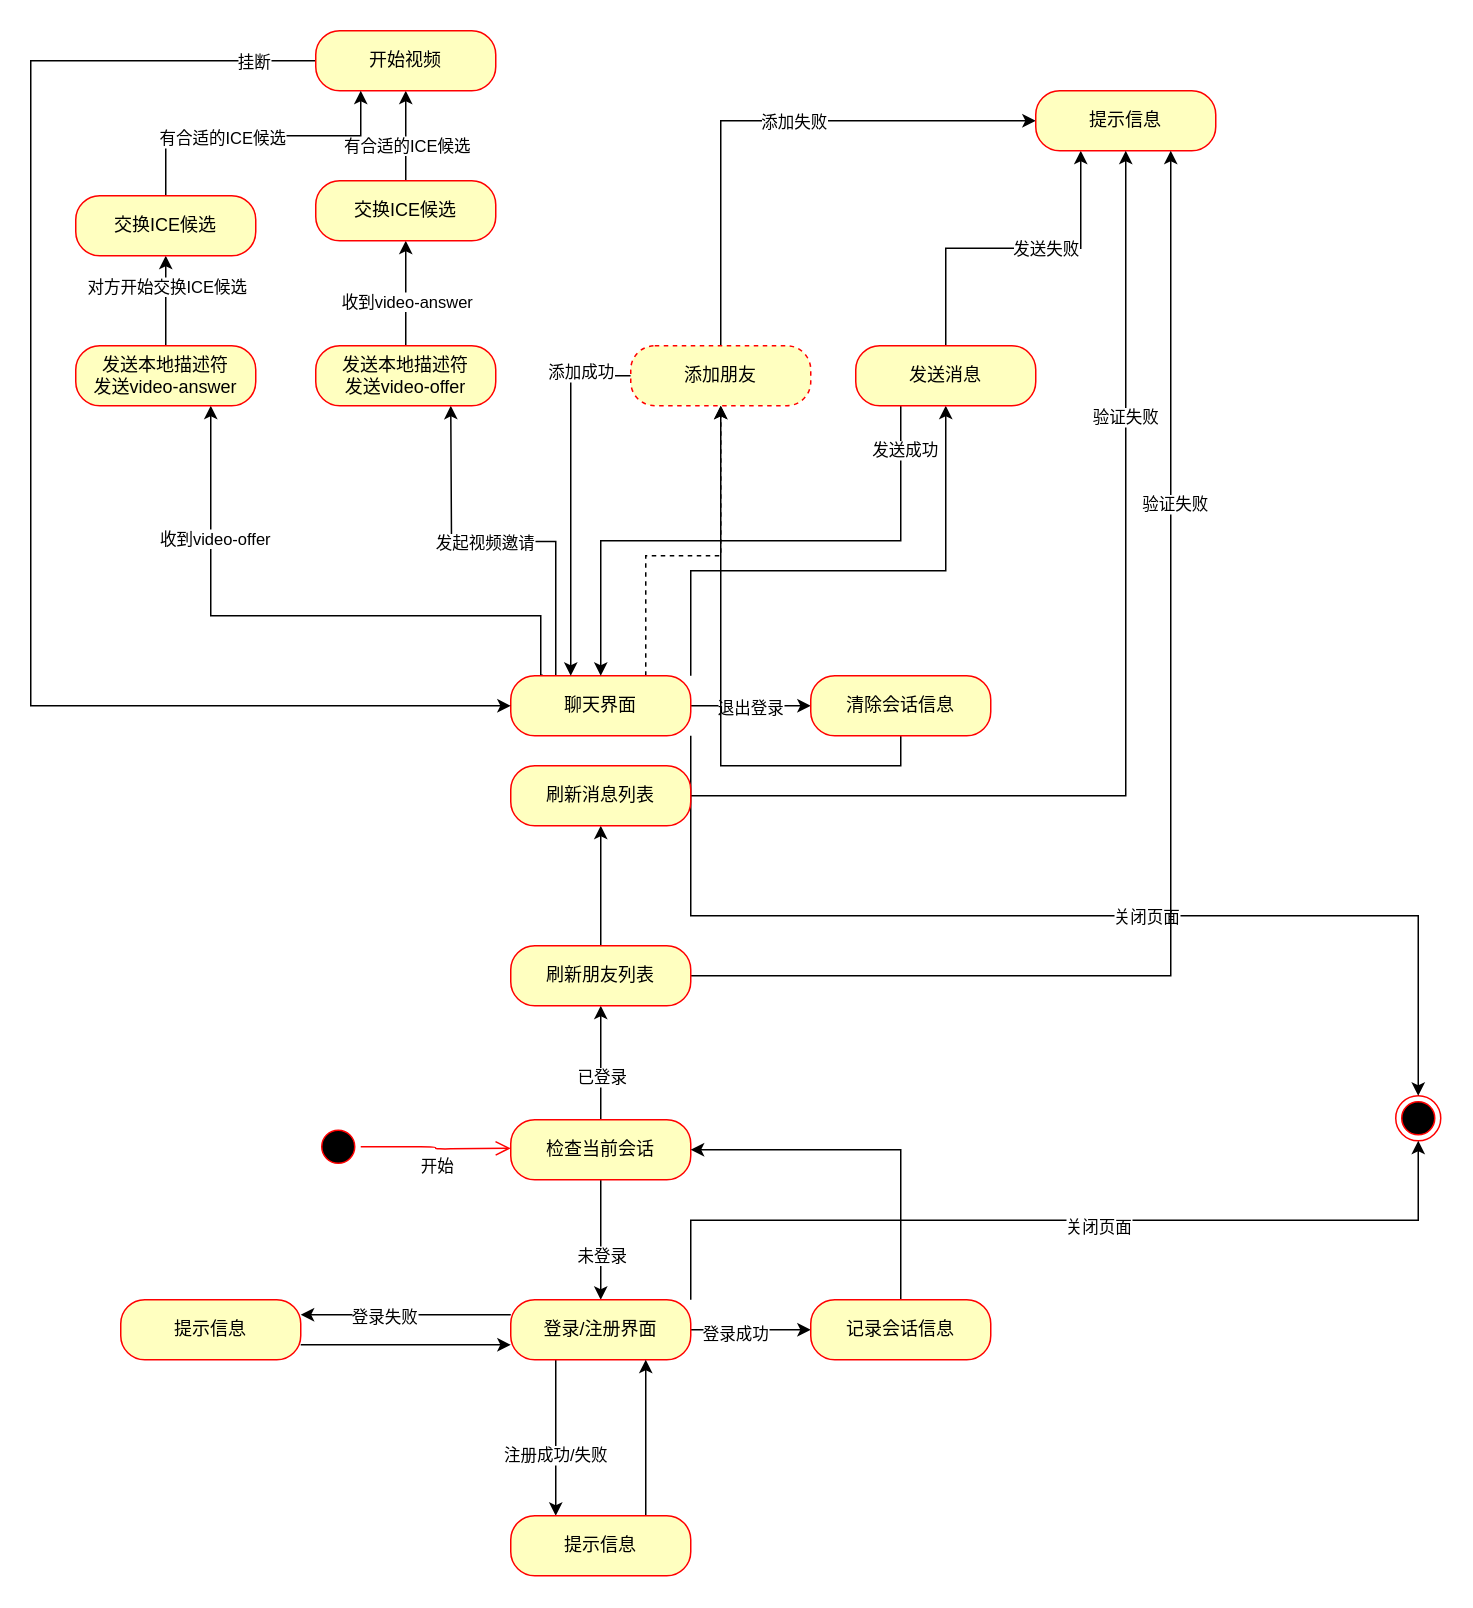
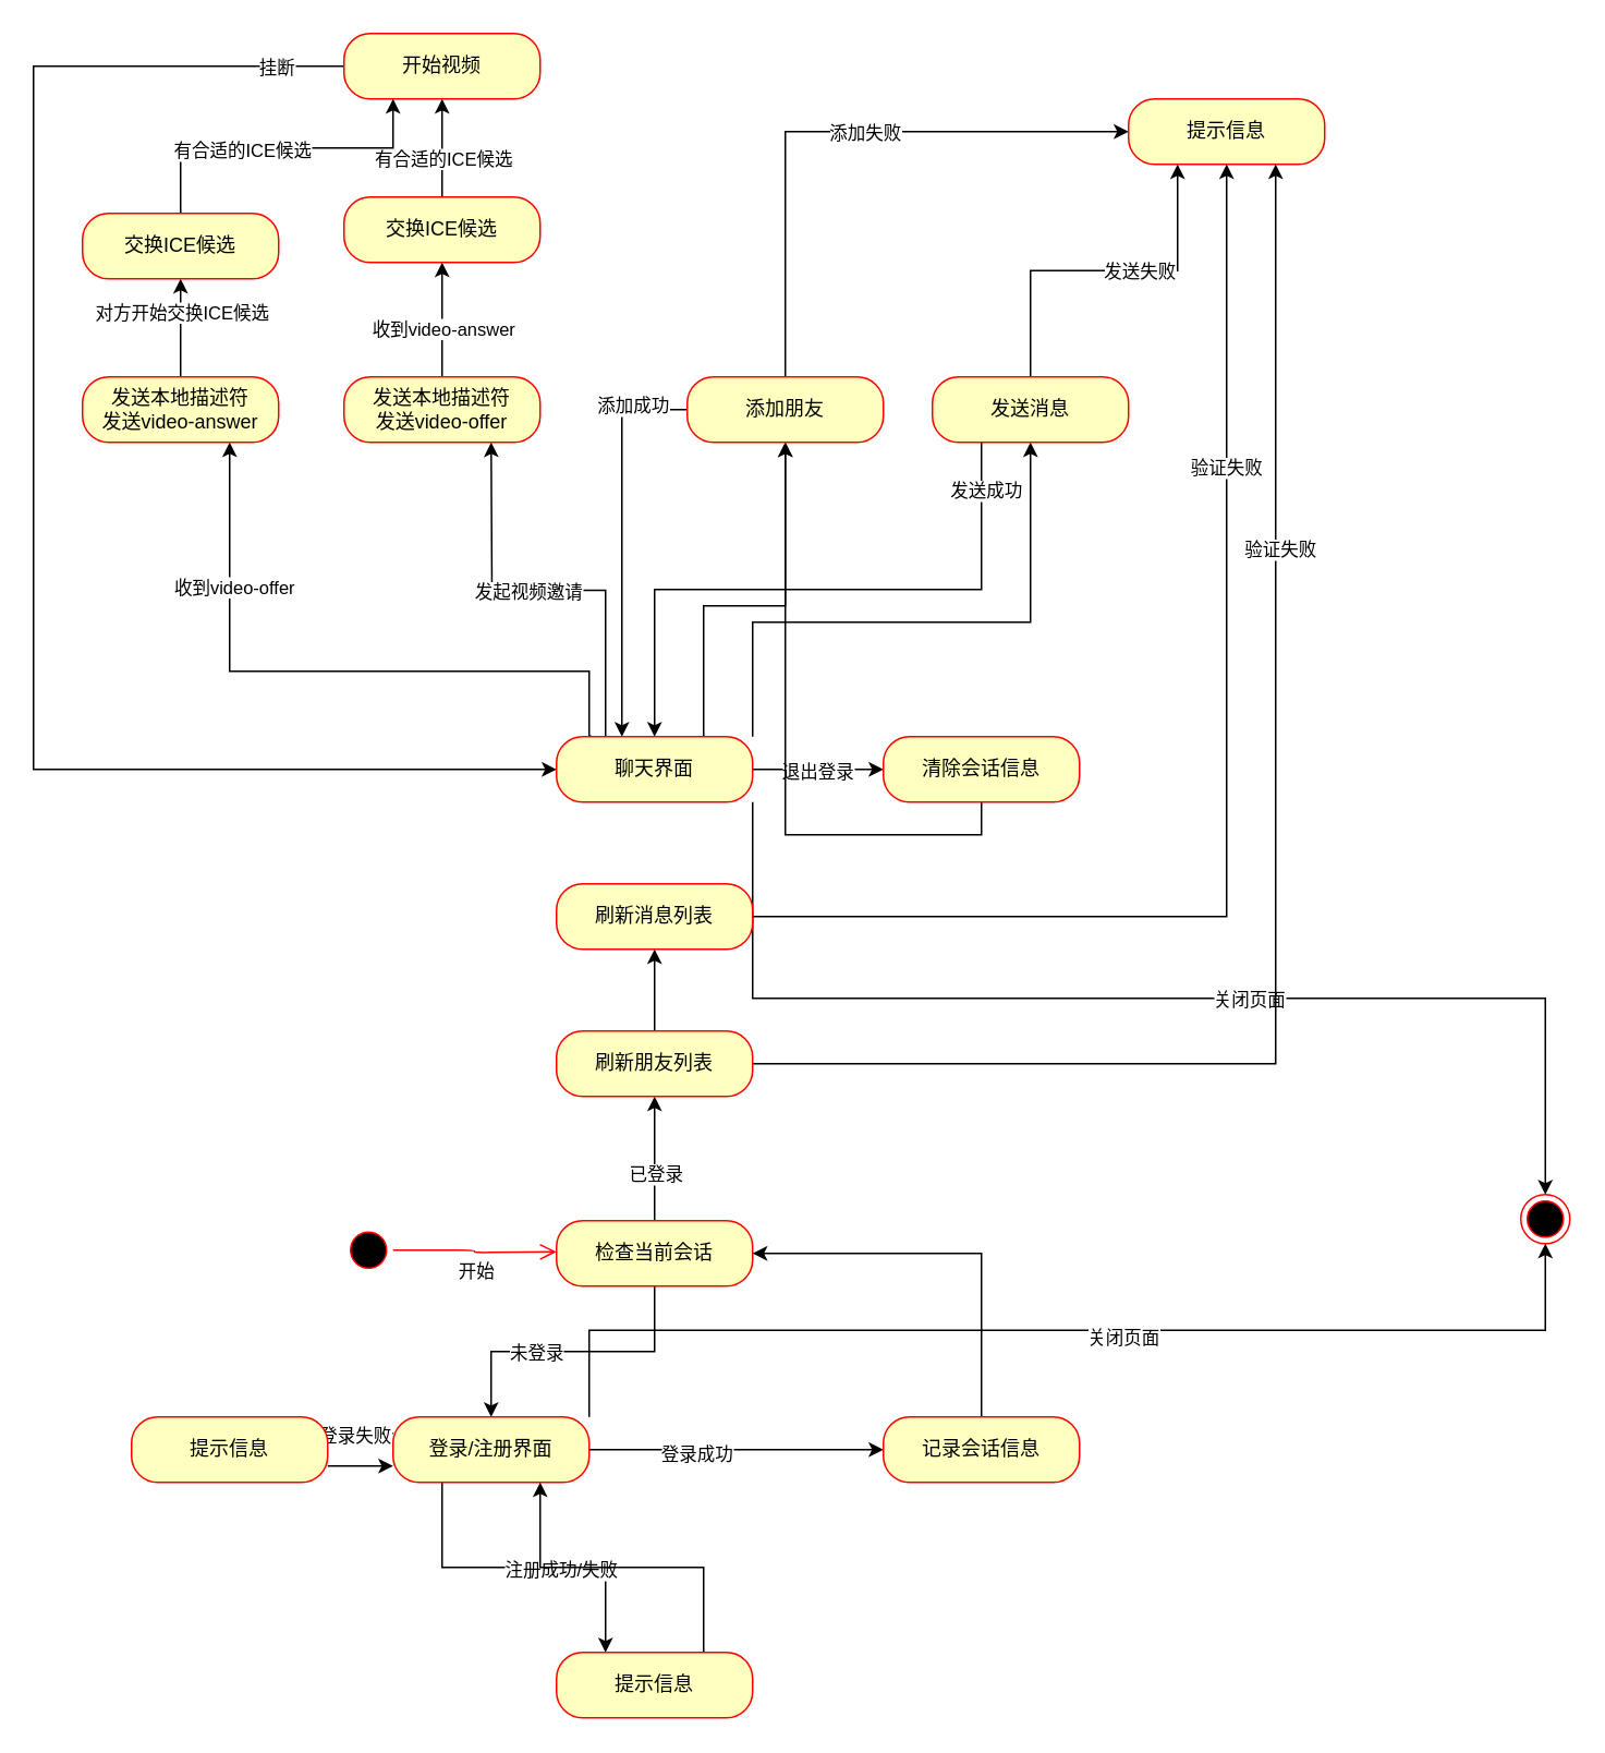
- <mxCell id="43" value="添加朋友" style="rounded=1;whiteSpace=wrap;html=1;arcSize=40;fontColor=#000000;fillColor=#ffffc0;strokeColor=#ff0000;dashed=1;" parent="1" vertex="1"><mxGeometry x="420" y="230" width="120" height="40" as="geometry" /></mxCell>
+ <mxCell id="43" value="添加朋友" style="rounded=1;whiteSpace=wrap;html=1;arcSize=40;fontColor=#000000;fillColor=#ffffc0;strokeColor=#ff0000;" parent="1" vertex="1"><mxGeometry x="420" y="230" width="120" height="40" as="geometry" /></mxCell>
- <mxCell id="24" style="edgeStyle=orthogonalEdgeStyle;rounded=0;orthogonalLoop=1;jettySize=auto;html=1;exitX=0.75;exitY=0;exitDx=0;exitDy=0;entryX=0.5;entryY=1;entryDx=0;entryDy=0;dashed=1;" parent="1" source="32" target="43" edge="1"><mxGeometry relative="1" as="geometry"><Array as="points"><mxPoint x="430" y="370" /><mxPoint x="480" y="370" /></Array></mxGeometry></mxCell>
+ <mxCell id="24" style="edgeStyle=orthogonalEdgeStyle;rounded=0;orthogonalLoop=1;jettySize=auto;html=1;exitX=0.75;exitY=0;exitDx=0;exitDy=0;entryX=0.5;entryY=1;entryDx=0;entryDy=0;" parent="1" source="32" target="43" edge="1"><mxGeometry relative="1" as="geometry"><Array as="points"><mxPoint x="430" y="370" /><mxPoint x="480" y="370" /></Array></mxGeometry></mxCell>
- <mxCell id="56" value="刷新消息列表" style="rounded=1;whiteSpace=wrap;html=1;arcSize=40;fontColor=#000000;fillColor=#ffffc0;strokeColor=#ff0000;" vertex="1" parent="1"><mxGeometry x="340" y="510" width="120" height="40" as="geometry" /></mxCell>
+ <mxCell id="56" value="刷新消息列表" style="rounded=1;whiteSpace=wrap;html=1;arcSize=40;fontColor=#000000;fillColor=#ffffc0;strokeColor=#ff0000;" vertex="1" parent="1"><mxGeometry x="340" y="540" width="120" height="40" as="geometry" /></mxCell>
- <mxCell id="19" value="登录/注册界面" style="rounded=1;whiteSpace=wrap;html=1;arcSize=40;fontColor=#000000;fillColor=#ffffc0;strokeColor=#ff0000;" parent="1" vertex="1"><mxGeometry x="340" y="866" width="120" height="40" as="geometry" /></mxCell>
+ <mxCell id="19" value="登录/注册界面" style="rounded=1;whiteSpace=wrap;html=1;arcSize=40;fontColor=#000000;fillColor=#ffffc0;strokeColor=#ff0000;" parent="1" vertex="1"><mxGeometry x="240" y="866" width="120" height="40" as="geometry" /></mxCell>
